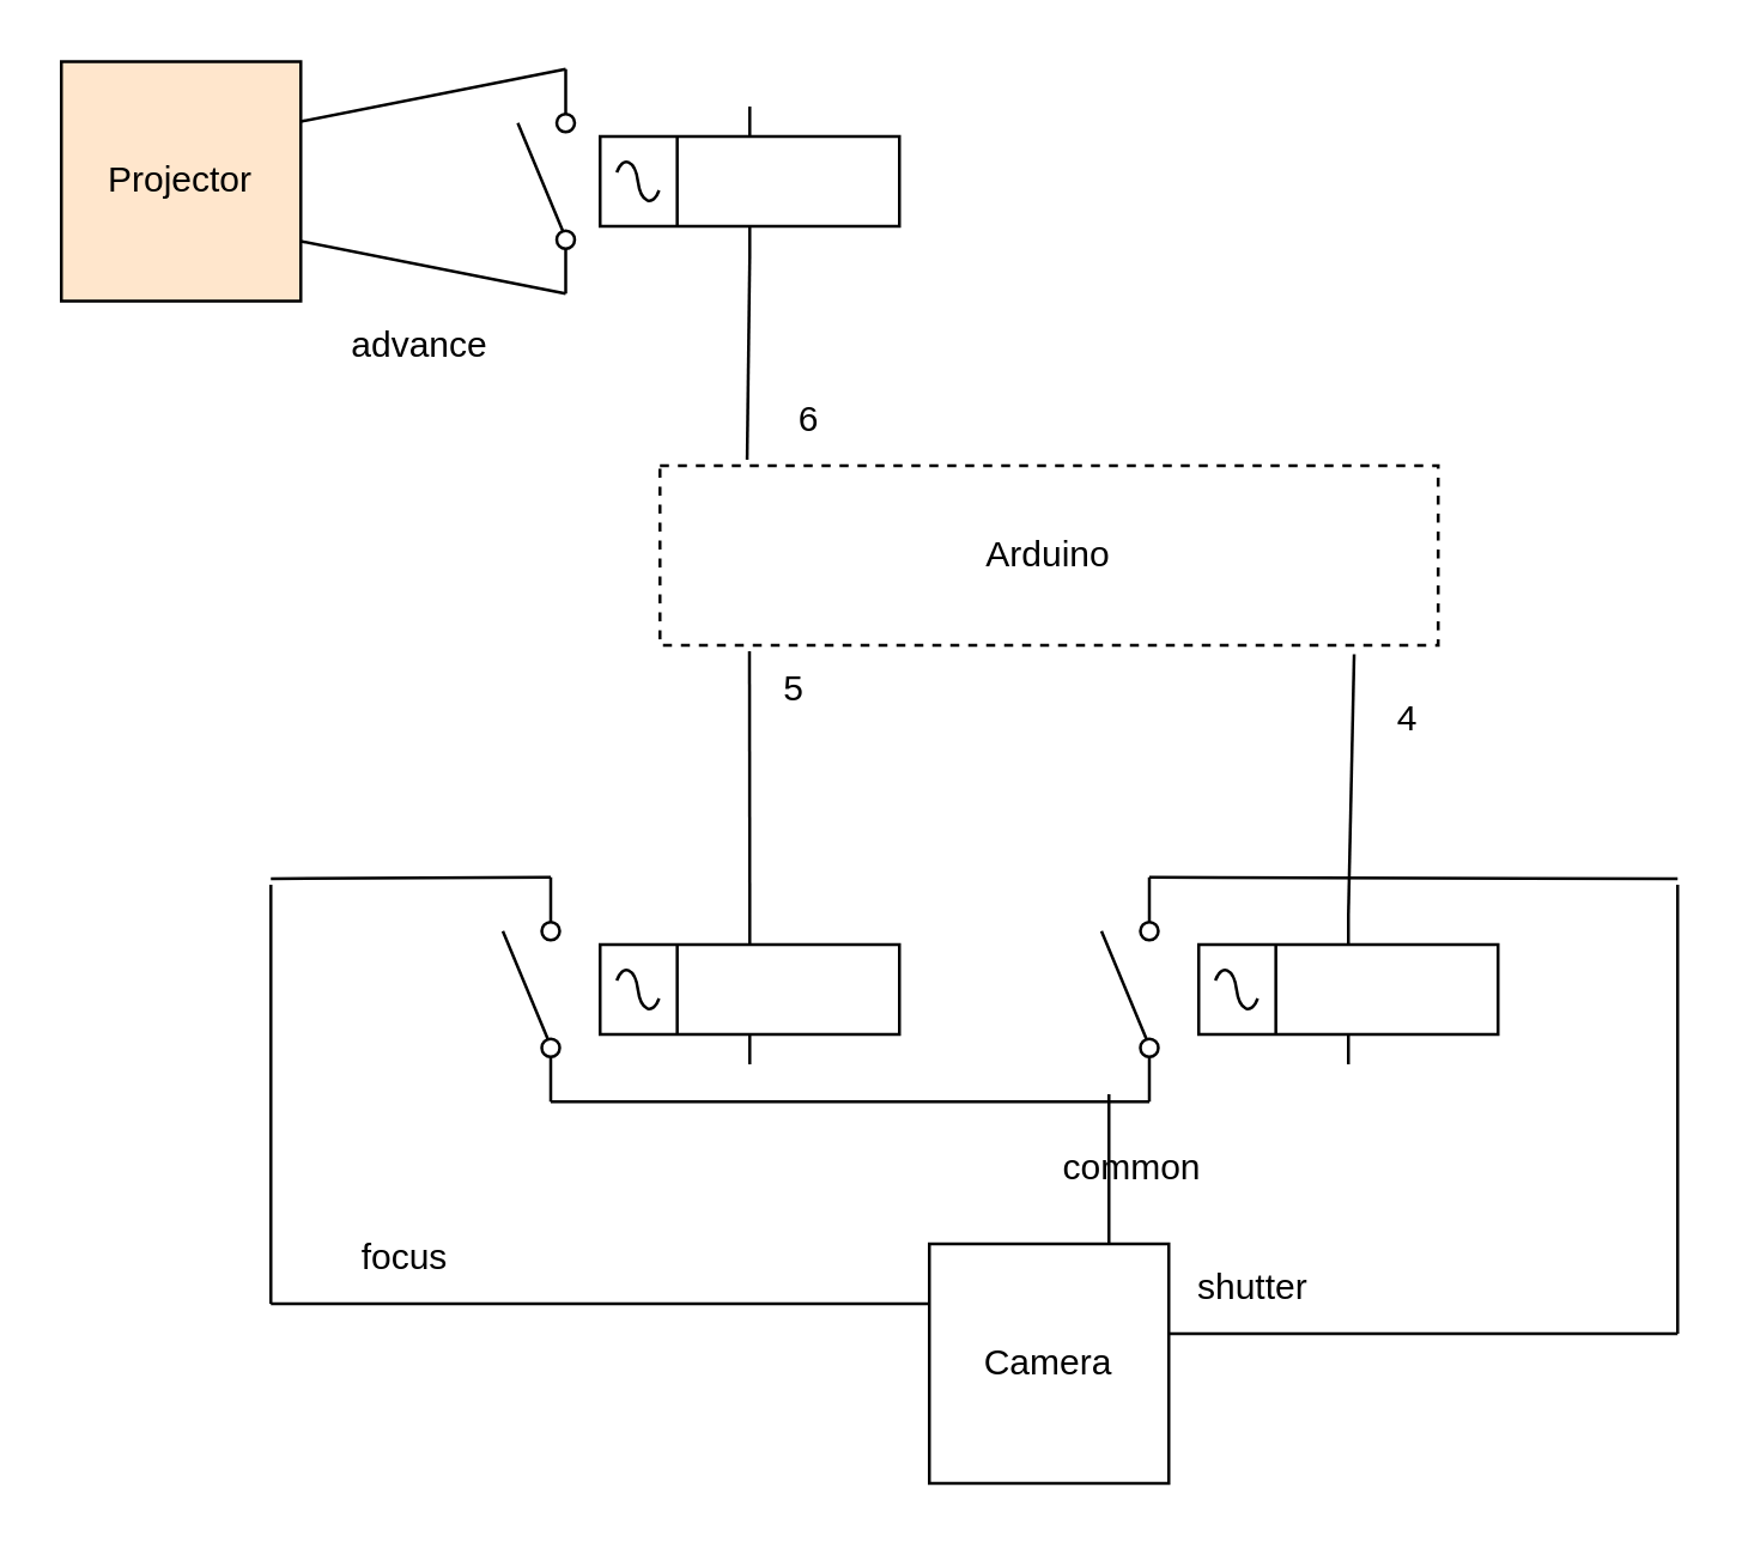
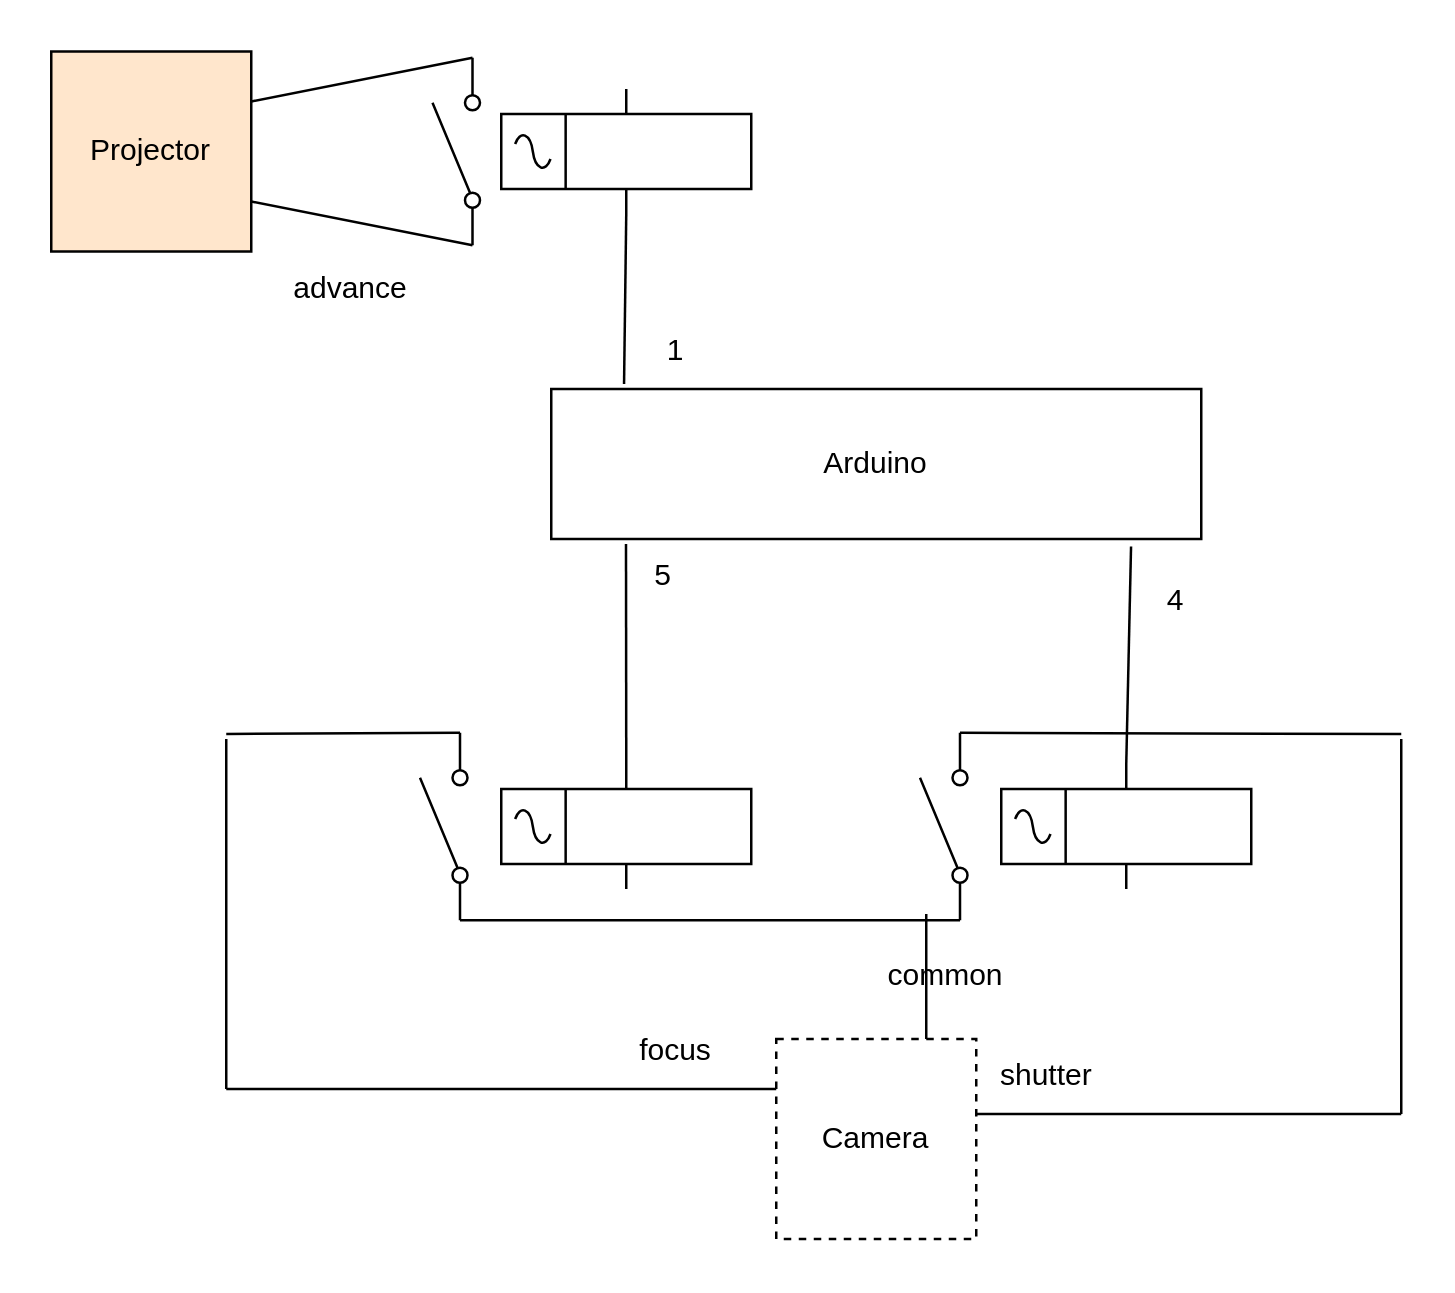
- <mxCell id="28" value="6" style="text;strokeColor=none;align=center;fillColor=none;html=1;verticalAlign=middle;whiteSpace=wrap;rounded=0;" vertex="1" parent="1"><mxGeometry x="255" y="125" width="30" height="30" as="geometry" /></mxCell>
+ <mxCell id="28" value="1" style="text;strokeColor=none;align=center;fillColor=none;html=1;verticalAlign=middle;whiteSpace=wrap;rounded=0;" vertex="1" parent="1"><mxGeometry x="255" y="125" width="30" height="30" as="geometry" /></mxCell>
- <mxCell id="2" value="Arduino" style="rounded=0;whiteSpace=wrap;html=1;dashed=1;" vertex="1" parent="1"><mxGeometry x="220" y="155" width="260" height="60" as="geometry" /></mxCell>
+ <mxCell id="2" value="Arduino" style="rounded=0;whiteSpace=wrap;html=1;" vertex="1" parent="1"><mxGeometry x="220" y="155" width="260" height="60" as="geometry" /></mxCell>
- <mxCell id="25" value="focus" style="text;strokeColor=none;align=center;fillColor=none;html=1;verticalAlign=middle;whiteSpace=wrap;rounded=0;" vertex="1" parent="1"><mxGeometry x="105" y="405" width="60" height="30" as="geometry" /></mxCell>
+ <mxCell id="25" value="focus" style="text;strokeColor=none;align=center;fillColor=none;html=1;verticalAlign=middle;whiteSpace=wrap;rounded=0;" vertex="1" parent="1"><mxGeometry x="240" y="405" width="60" height="30" as="geometry" /></mxCell>
- <mxCell id="13" value="Camera" style="whiteSpace=wrap;html=1;aspect=fixed;" vertex="1" parent="1"><mxGeometry x="310" y="415" width="80" height="80" as="geometry" /></mxCell>
+ <mxCell id="13" value="Camera" style="whiteSpace=wrap;html=1;aspect=fixed;dashed=1;" vertex="1" parent="1"><mxGeometry x="310" y="415" width="80" height="80" as="geometry" /></mxCell>
